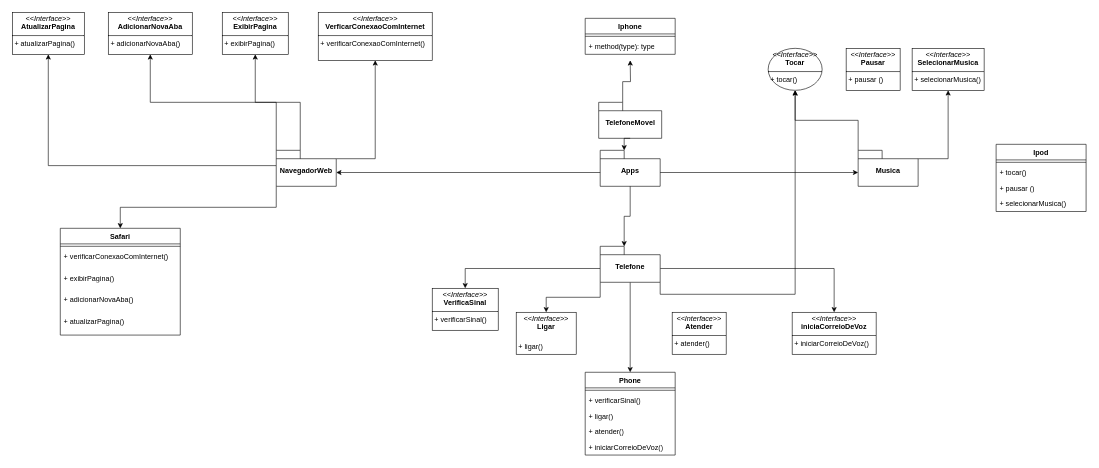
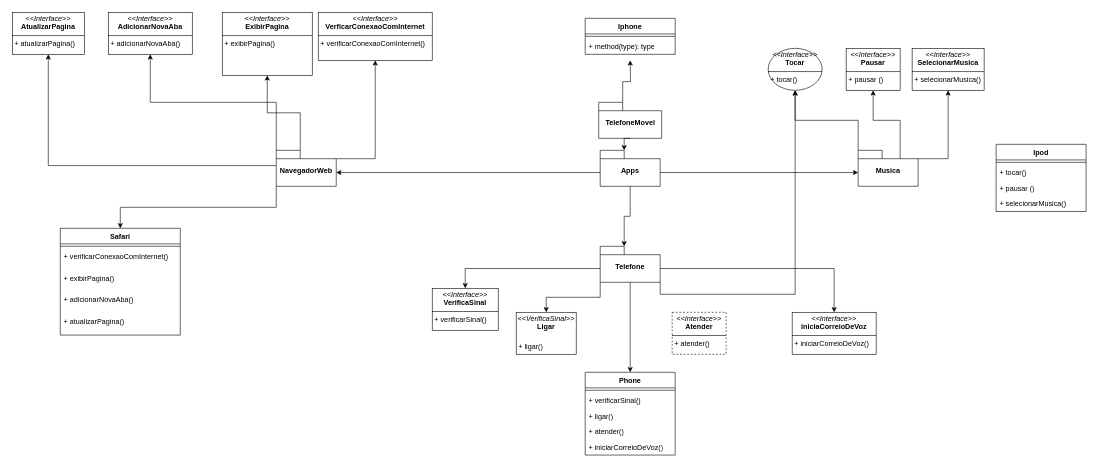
- <mxCell id="3" value="&lt;p style=&quot;margin:0px;margin-top:4px;text-align:center;&quot;&gt;&lt;i&gt;&amp;lt;&amp;lt;Interface&amp;gt;&amp;gt;&lt;/i&gt;&lt;br&gt;&lt;b&gt;ExibirPagina&lt;/b&gt;&lt;/p&gt;&lt;hr size=&quot;1&quot; style=&quot;border-style:solid;&quot;&gt;&lt;p style=&quot;margin:0px;margin-left:4px;&quot;&gt;+ exibirPagina()&lt;/p&gt;" style="verticalAlign=top;align=left;overflow=fill;html=1;whiteSpace=wrap;" vertex="1" parent="1"><mxGeometry x="370" y="20" width="110" height="70" as="geometry" /></mxCell>
+ <mxCell id="3" value="&lt;p style=&quot;margin:0px;margin-top:4px;text-align:center;&quot;&gt;&lt;i&gt;&amp;lt;&amp;lt;Interface&amp;gt;&amp;gt;&lt;/i&gt;&lt;br&gt;&lt;b&gt;ExibirPagina&lt;/b&gt;&lt;/p&gt;&lt;hr size=&quot;1&quot; style=&quot;border-style:solid;&quot;&gt;&lt;p style=&quot;margin:0px;margin-left:4px;&quot;&gt;+ exibirPagina()&lt;/p&gt;" style="verticalAlign=top;align=left;overflow=fill;html=1;whiteSpace=wrap;" vertex="1" parent="1"><mxGeometry x="370" y="20" width="150" height="105" as="geometry" /></mxCell>
+ <mxCell id="15" style="edgeStyle=orthogonalEdgeStyle;rounded=0;orthogonalLoop=1;jettySize=auto;html=1;exitX=0;exitY=0;exitDx=70;exitDy=14;exitPerimeter=0;entryX=0.5;entryY=1;entryDx=0;entryDy=0;" edge="1" parent="1" source="17" target="30"><mxGeometry relative="1" as="geometry" /></mxCell>
- <mxCell id="24" value="&lt;p style=&quot;margin:0px;margin-top:4px;text-align:center;&quot;&gt;&lt;i&gt;&amp;lt;&amp;lt;Interface&amp;gt;&amp;gt;&lt;/i&gt;&lt;br&gt;&lt;b&gt;Ligar&lt;/b&gt;&lt;/p&gt;&lt;p style=&quot;margin:0px;margin-top:4px;text-align:center;&quot;&gt;&lt;b&gt;&lt;br&gt;&lt;/b&gt;&lt;/p&gt;&lt;p style=&quot;margin:0px;margin-left:4px;&quot;&gt;+ ligar()&lt;/p&gt;" style="verticalAlign=top;align=left;overflow=fill;html=1;whiteSpace=wrap;" vertex="1" parent="1"><mxGeometry x="860" y="520" width="100" height="70" as="geometry" /></mxCell>
+ <mxCell id="24" value="&lt;p style=&quot;margin:0px;margin-top:4px;text-align:center;&quot;&gt;&lt;i&gt;&amp;lt;&amp;lt;VerificaSinal&amp;gt;&amp;gt;&lt;/i&gt;&lt;br&gt;&lt;b&gt;Ligar&lt;/b&gt;&lt;/p&gt;&lt;p style=&quot;margin:0px;margin-top:4px;text-align:center;&quot;&gt;&lt;b&gt;&lt;br&gt;&lt;/b&gt;&lt;/p&gt;&lt;p style=&quot;margin:0px;margin-left:4px;&quot;&gt;+ ligar()&lt;/p&gt;" style="verticalAlign=top;align=left;overflow=fill;html=1;whiteSpace=wrap;" vertex="1" parent="1"><mxGeometry x="860" y="520" width="100" height="70" as="geometry" /></mxCell>
- <mxCell id="25" value="&lt;p style=&quot;margin:0px;margin-top:4px;text-align:center;&quot;&gt;&lt;i&gt;&amp;lt;&amp;lt;Interface&amp;gt;&amp;gt;&lt;/i&gt;&lt;br&gt;&lt;b&gt;Atender&lt;/b&gt;&lt;/p&gt;&lt;hr size=&quot;1&quot; style=&quot;border-style:solid;&quot;&gt;&lt;p style=&quot;margin:0px;margin-left:4px;&quot;&gt;+ atender()&lt;/p&gt;" style="verticalAlign=top;align=left;overflow=fill;html=1;whiteSpace=wrap;" vertex="1" parent="1"><mxGeometry x="1120" y="520" width="90" height="70" as="geometry" /></mxCell>
+ <mxCell id="25" value="&lt;p style=&quot;margin:0px;margin-top:4px;text-align:center;&quot;&gt;&lt;i&gt;&amp;lt;&amp;lt;Interface&amp;gt;&amp;gt;&lt;/i&gt;&lt;br&gt;&lt;b&gt;Atender&lt;/b&gt;&lt;/p&gt;&lt;hr size=&quot;1&quot; style=&quot;border-style:solid;&quot;&gt;&lt;p style=&quot;margin:0px;margin-left:4px;&quot;&gt;+ atender()&lt;/p&gt;" style="verticalAlign=top;align=left;overflow=fill;html=1;whiteSpace=wrap;dashed=1;" vertex="1" parent="1"><mxGeometry x="1120" y="520" width="90" height="70" as="geometry" /></mxCell>
